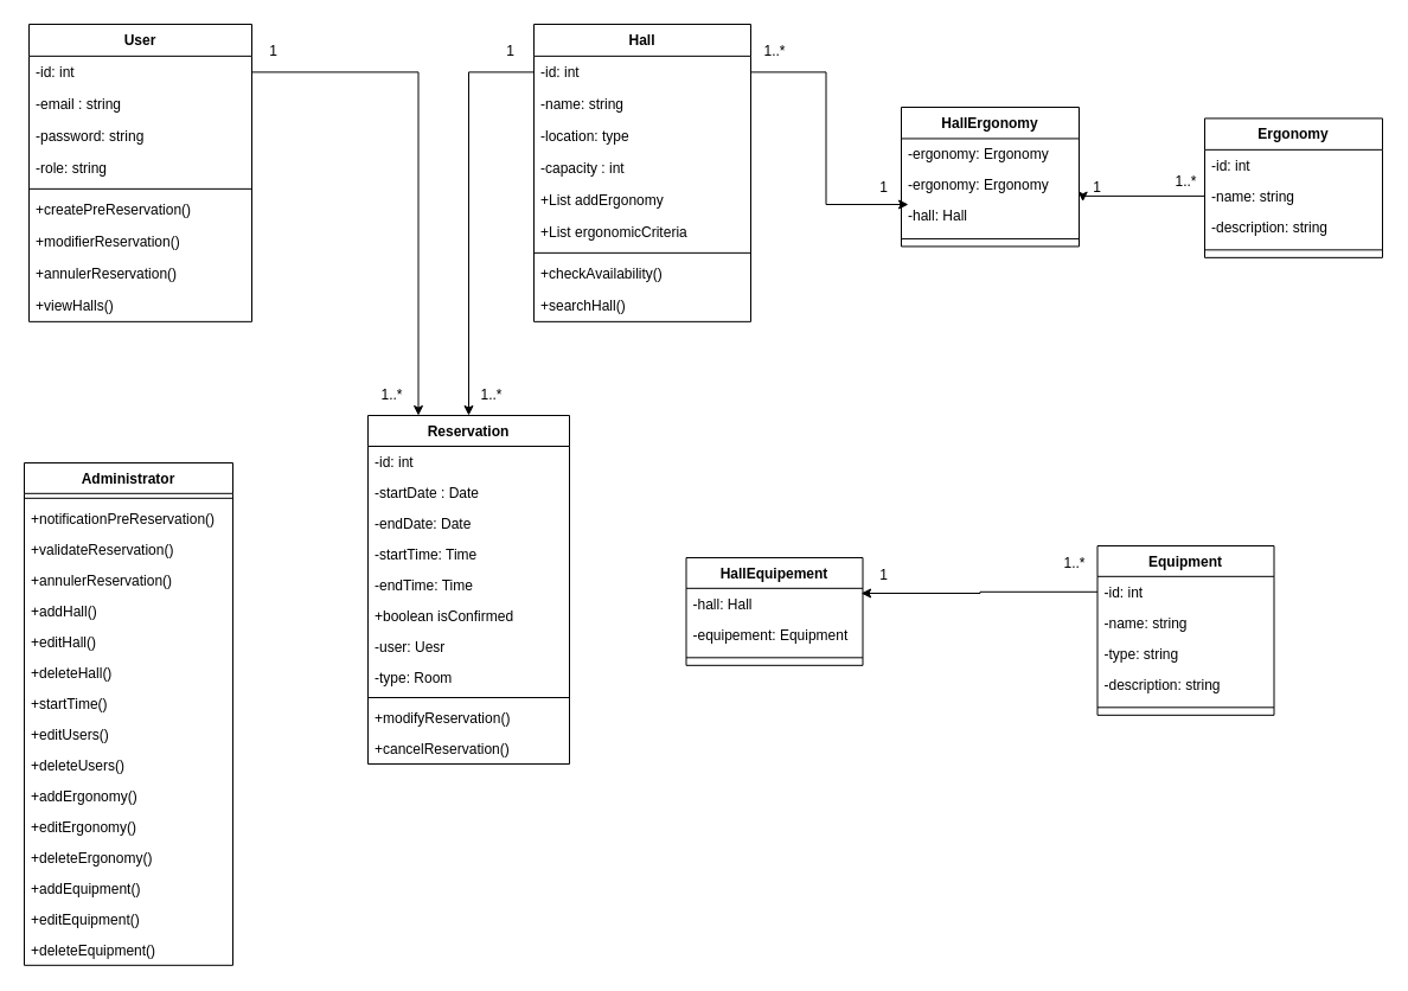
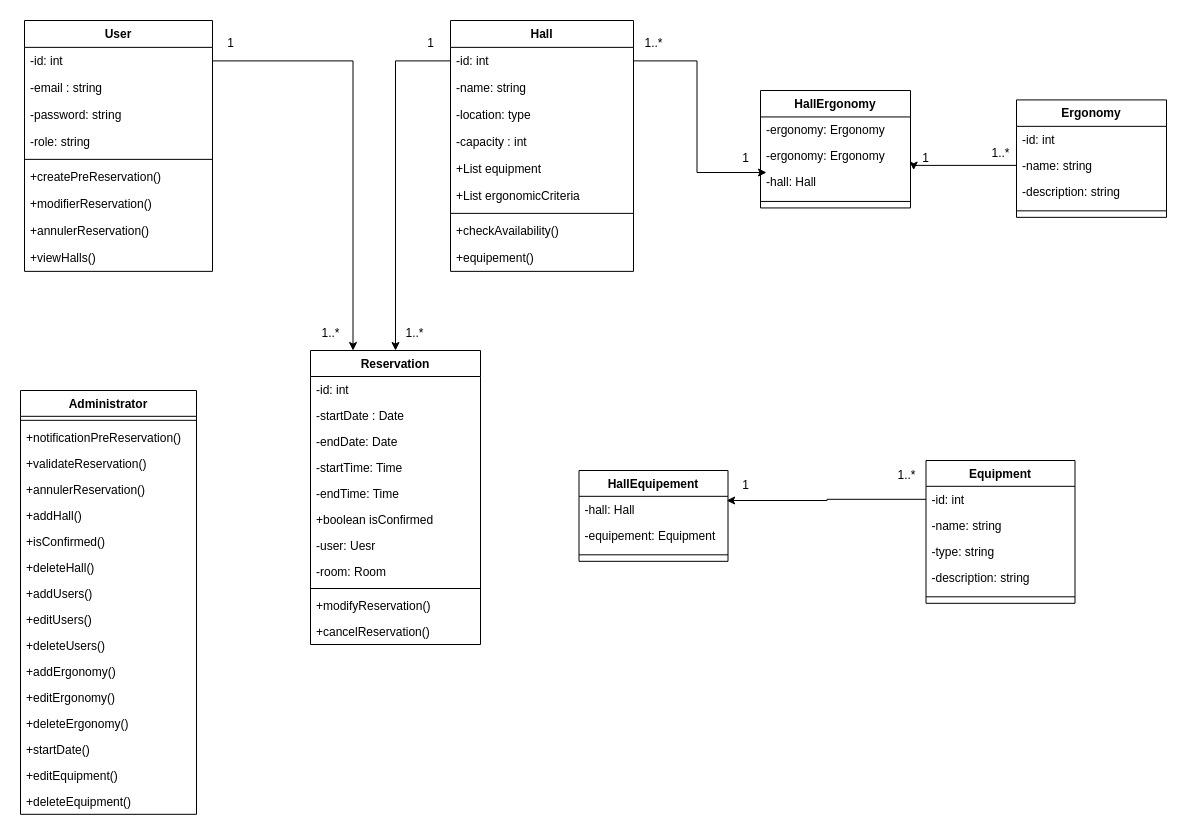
- <mxCell id="34" value="+List addErgonomy" style="text;strokeColor=none;fillColor=none;align=left;verticalAlign=top;spacingLeft=4;spacingRight=4;overflow=hidden;rotatable=0;points=[[0,0.5],[1,0.5]];portConstraint=eastwest;" parent="29" vertex="1"><mxGeometry y="134.857" width="183" height="27" as="geometry" /></mxCell>
+ <mxCell id="34" value="+List equipment" style="text;strokeColor=none;fillColor=none;align=left;verticalAlign=top;spacingLeft=4;spacingRight=4;overflow=hidden;rotatable=0;points=[[0,0.5],[1,0.5]];portConstraint=eastwest;" parent="29" vertex="1"><mxGeometry y="134.857" width="183" height="27" as="geometry" /></mxCell>
- <mxCell id="38" value="+searchHall()" style="text;strokeColor=none;fillColor=none;align=left;verticalAlign=top;spacingLeft=4;spacingRight=4;overflow=hidden;rotatable=0;points=[[0,0.5],[1,0.5]];portConstraint=eastwest;" parent="29" vertex="1"><mxGeometry y="223.857" width="183" height="27" as="geometry" /></mxCell>
+ <mxCell id="38" value="+equipement()" style="text;strokeColor=none;fillColor=none;align=left;verticalAlign=top;spacingLeft=4;spacingRight=4;overflow=hidden;rotatable=0;points=[[0,0.5],[1,0.5]];portConstraint=eastwest;" parent="29" vertex="1"><mxGeometry y="223.857" width="183" height="27" as="geometry" /></mxCell>
- <mxCell id="18" value="+editHall()" style="text;strokeColor=none;fillColor=none;align=left;verticalAlign=top;spacingLeft=4;spacingRight=4;overflow=hidden;rotatable=0;points=[[0,0.5],[1,0.5]];portConstraint=eastwest;" parent="12" vertex="1"><mxGeometry y="137.818" width="176" height="26" as="geometry" /></mxCell>
+ <mxCell id="18" value="+isConfirmed()" style="text;strokeColor=none;fillColor=none;align=left;verticalAlign=top;spacingLeft=4;spacingRight=4;overflow=hidden;rotatable=0;points=[[0,0.5],[1,0.5]];portConstraint=eastwest;" parent="12" vertex="1"><mxGeometry y="137.818" width="176" height="26" as="geometry" /></mxCell>
- <mxCell id="47" value="-type: Room" style="text;strokeColor=none;fillColor=none;align=left;verticalAlign=top;spacingLeft=4;spacingRight=4;overflow=hidden;rotatable=0;points=[[0,0.5],[1,0.5]];portConstraint=eastwest;" parent="39" vertex="1"><mxGeometry y="208" width="170" height="26" as="geometry" /></mxCell>
+ <mxCell id="47" value="-room: Room" style="text;strokeColor=none;fillColor=none;align=left;verticalAlign=top;spacingLeft=4;spacingRight=4;overflow=hidden;rotatable=0;points=[[0,0.5],[1,0.5]];portConstraint=eastwest;" parent="39" vertex="1"><mxGeometry y="208" width="170" height="26" as="geometry" /></mxCell>
- <mxCell id="20" value="+startTime()" style="text;strokeColor=none;fillColor=none;align=left;verticalAlign=top;spacingLeft=4;spacingRight=4;overflow=hidden;rotatable=0;points=[[0,0.5],[1,0.5]];portConstraint=eastwest;" parent="12" vertex="1"><mxGeometry y="189.818" width="176" height="26" as="geometry" /></mxCell>
+ <mxCell id="20" value="+addUsers()" style="text;strokeColor=none;fillColor=none;align=left;verticalAlign=top;spacingLeft=4;spacingRight=4;overflow=hidden;rotatable=0;points=[[0,0.5],[1,0.5]];portConstraint=eastwest;" parent="12" vertex="1"><mxGeometry y="189.818" width="176" height="26" as="geometry" /></mxCell>
- <mxCell id="26" value="+addEquipment()" style="text;strokeColor=none;fillColor=none;align=left;verticalAlign=top;spacingLeft=4;spacingRight=4;overflow=hidden;rotatable=0;points=[[0,0.5],[1,0.5]];portConstraint=eastwest;" parent="12" vertex="1"><mxGeometry y="345.818" width="176" height="26" as="geometry" /></mxCell>
+ <mxCell id="26" value="+startDate()" style="text;strokeColor=none;fillColor=none;align=left;verticalAlign=top;spacingLeft=4;spacingRight=4;overflow=hidden;rotatable=0;points=[[0,0.5],[1,0.5]];portConstraint=eastwest;" parent="12" vertex="1"><mxGeometry y="345.818" width="176" height="26" as="geometry" /></mxCell>
